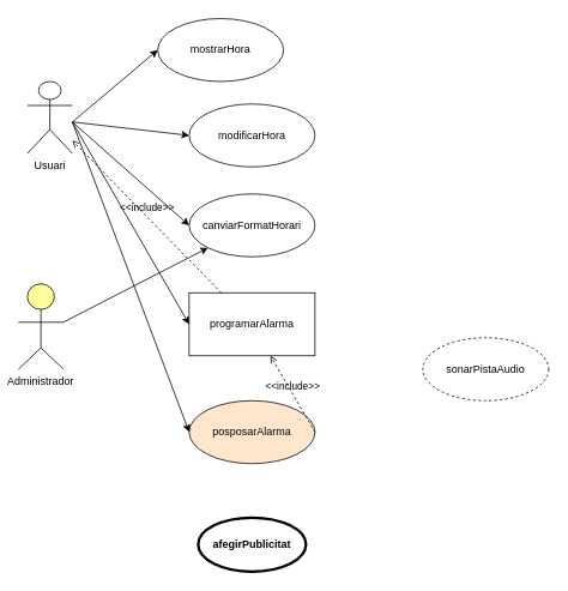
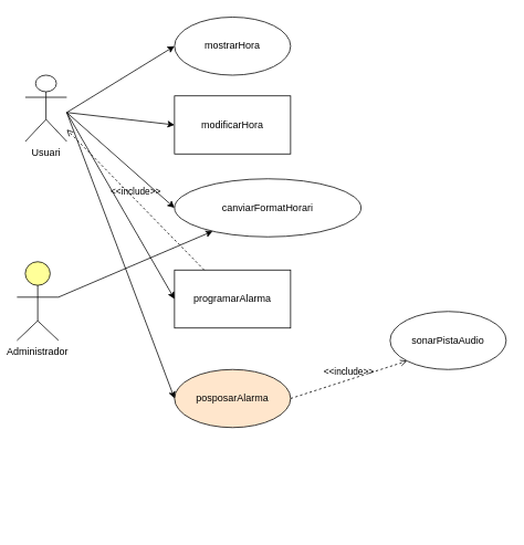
- <mxCell id="4" value="mostrarHora" style="ellipse;whiteSpace=wrap;html=1;" vertex="1" parent="1"><mxGeometry x="175" y="20" width="140" height="70" as="geometry" /></mxCell>
+ <mxCell id="4" value="mostrarHora" style="ellipse;whiteSpace=wrap;html=1;" vertex="1" parent="1"><mxGeometry x="210" y="20" width="140" height="70" as="geometry" /></mxCell>
- <mxCell id="5" value="modificarHora" style="ellipse;whiteSpace=wrap;html=1;" vertex="1" parent="1"><mxGeometry x="210" y="115" width="140" height="70" as="geometry" /></mxCell>
+ <mxCell id="5" value="modificarHora" style="whiteSpace=wrap;html=1;rounded=0;" vertex="1" parent="1"><mxGeometry x="210" y="115" width="140" height="70" as="geometry" /></mxCell>
- <mxCell id="6" value="canviarFormatHorari&lt;br&gt;" style="ellipse;whiteSpace=wrap;html=1;" vertex="1" parent="1"><mxGeometry x="210" y="215" width="140" height="70" as="geometry" /></mxCell>
+ <mxCell id="6" value="canviarFormatHorari&lt;br&gt;" style="ellipse;whiteSpace=wrap;html=1;" vertex="1" parent="1"><mxGeometry x="210" y="215" width="225" height="70" as="geometry" /></mxCell>
- <mxCell id="9" value="sonarPistaAudio&lt;br&gt;" style="ellipse;whiteSpace=wrap;html=1;dashed=1;" vertex="1" parent="1"><mxGeometry x="470" y="375" width="140" height="70" as="geometry" /></mxCell>
+ <mxCell id="9" value="sonarPistaAudio&lt;br&gt;" style="ellipse;whiteSpace=wrap;html=1;" vertex="1" parent="1"><mxGeometry x="470" y="375" width="140" height="70" as="geometry" /></mxCell>
- <mxCell id="11" value="&amp;lt;&amp;lt;include&amp;gt;&amp;gt;" style="html=1;verticalAlign=bottom;labelBackgroundColor=none;endArrow=open;endFill=0;dashed=1;rounded=0;exitX=1;exitY=0.5;exitDx=0;exitDy=0;" edge="1" parent="1" source="8" target="7"><mxGeometry width="160" relative="1" as="geometry"><mxPoint x="340" y="485" as="sourcePoint" /><mxPoint x="500" y="485" as="targetPoint" /></mxGeometry></mxCell>
+ <mxCell id="11" value="&amp;lt;&amp;lt;include&amp;gt;&amp;gt;" style="html=1;verticalAlign=bottom;labelBackgroundColor=none;endArrow=open;endFill=0;dashed=1;rounded=0;entryX=0;entryY=1;entryDx=0;entryDy=0;exitX=1;exitY=0.5;exitDx=0;exitDy=0;" edge="1" parent="1" source="8" target="9"><mxGeometry width="160" relative="1" as="geometry"><mxPoint x="340" y="485" as="sourcePoint" /><mxPoint x="500" y="485" as="targetPoint" /></mxGeometry></mxCell>
- <mxCell id="12" value="afegirPublicitat&lt;br&gt;" style="shape=ellipse;html=1;strokeWidth=3;fontStyle=1;whiteSpace=wrap;align=center;perimeter=ellipsePerimeter;" vertex="1" parent="1"><mxGeometry x="220" y="575" width="120" height="60" as="geometry" /></mxCell>
